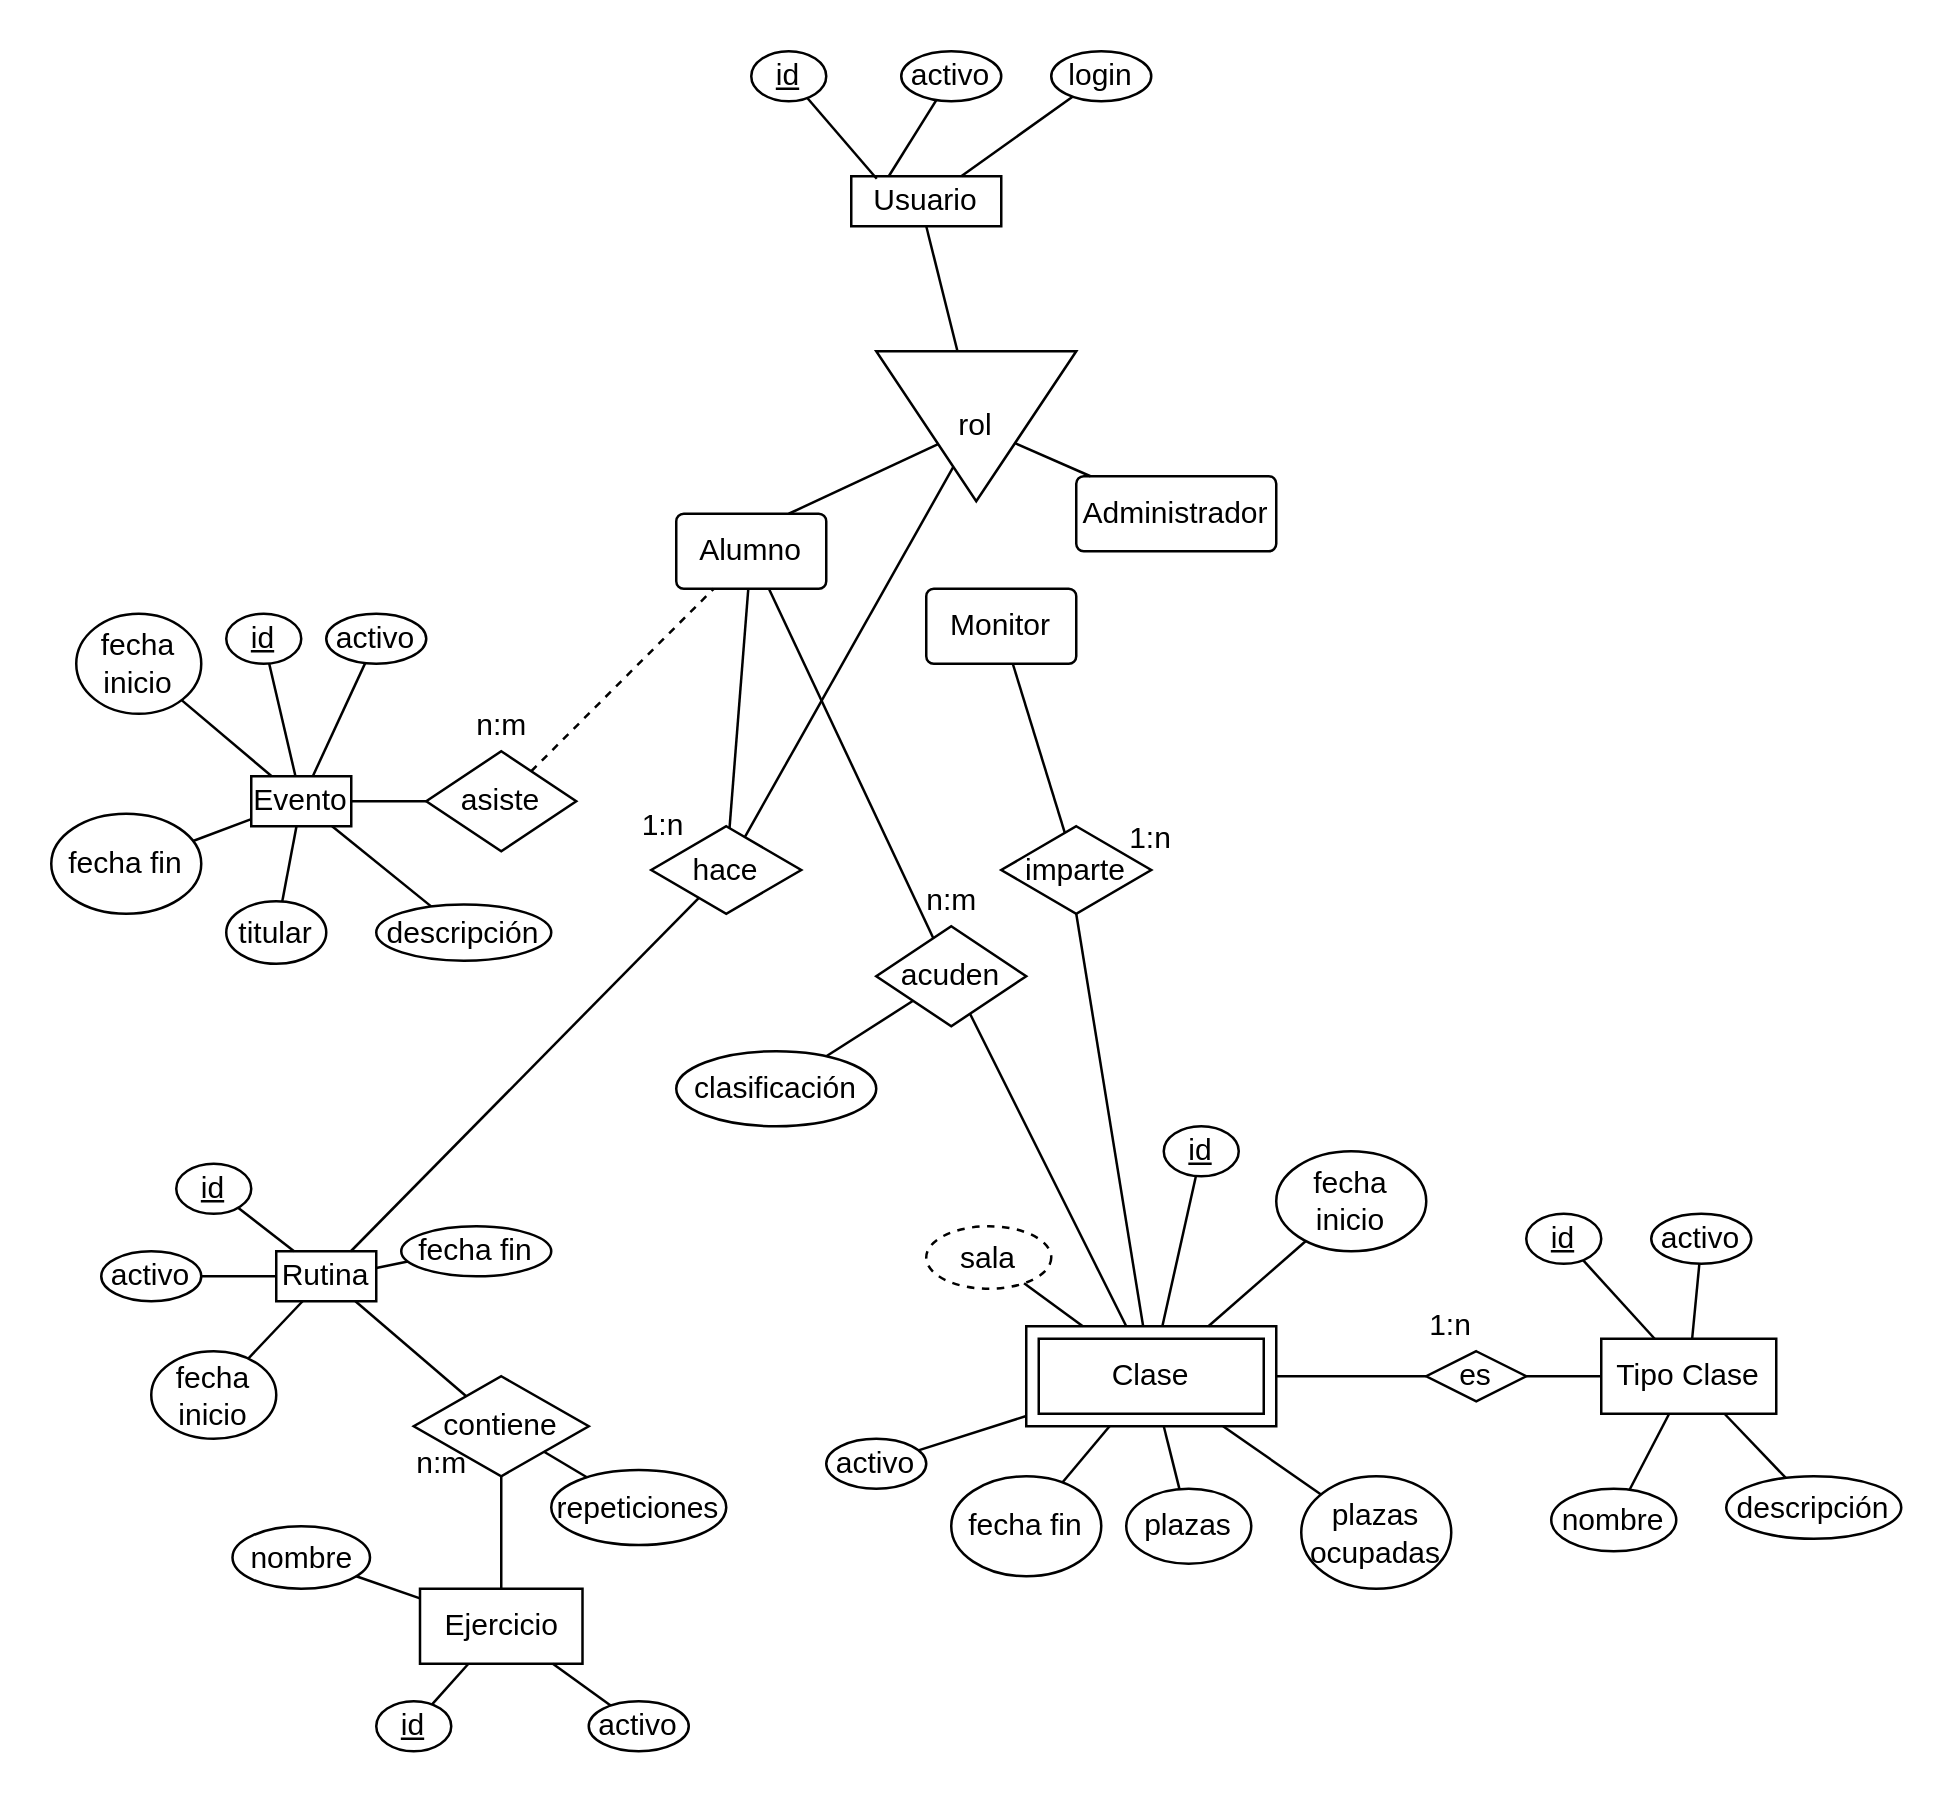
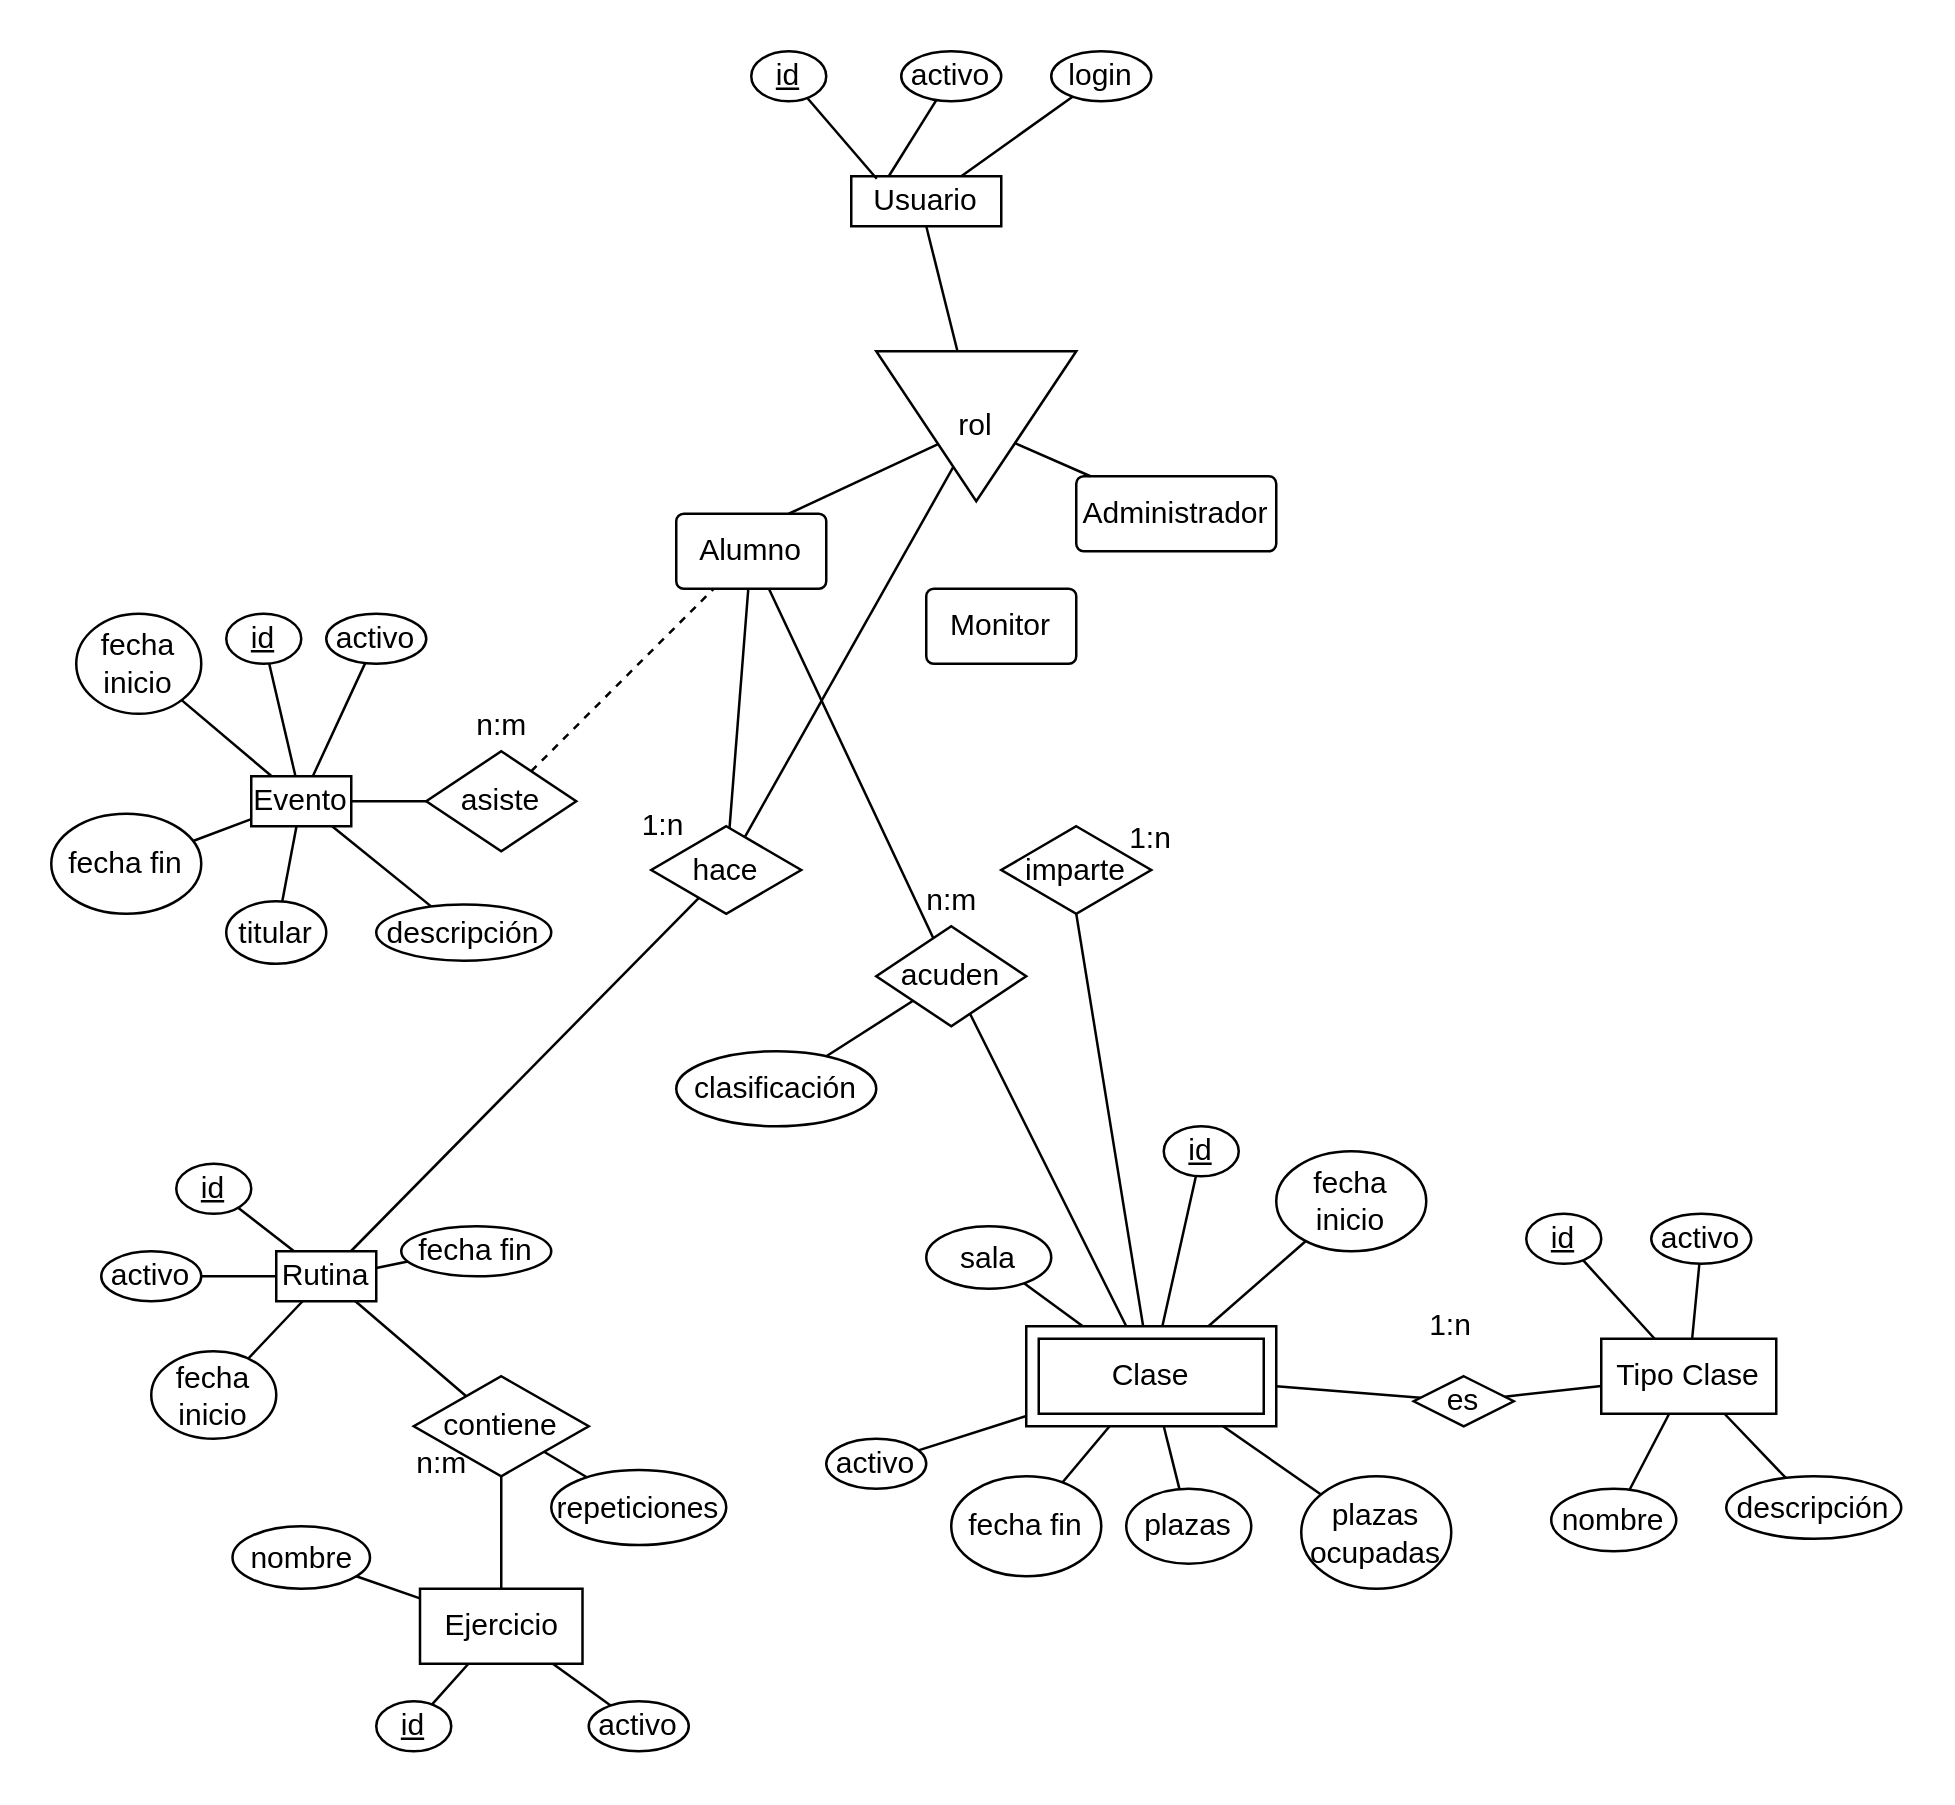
- <mxCell id="21" value="" style="endArrow=none;html=1;rounded=0;" edge="1" parent="1" source="68" target="19"><mxGeometry relative="1" as="geometry"><mxPoint x="530" y="360" as="sourcePoint" /><mxPoint x="690" y="260" as="targetPoint" /></mxGeometry></mxCell>
- <mxCell id="12" value="sala" style="ellipse;whiteSpace=wrap;html=1;align=center;dashed=1;" vertex="1" parent="1"><mxGeometry x="370" y="490" width="50" height="25" as="geometry" /></mxCell>
+ <mxCell id="12" value="sala" style="ellipse;whiteSpace=wrap;html=1;align=center;" vertex="1" parent="1"><mxGeometry x="370" y="490" width="50" height="25" as="geometry" /></mxCell>
- <mxCell id="35" value="es" style="shape=rhombus;perimeter=rhombusPerimeter;whiteSpace=wrap;html=1;align=center;" vertex="1" parent="1"><mxGeometry x="570" y="540" width="40" height="20" as="geometry" /></mxCell>
+ <mxCell id="35" value="es" style="shape=rhombus;perimeter=rhombusPerimeter;whiteSpace=wrap;html=1;align=center;" vertex="1" parent="1"><mxGeometry x="565" y="550" width="40" height="20" as="geometry" /></mxCell>
